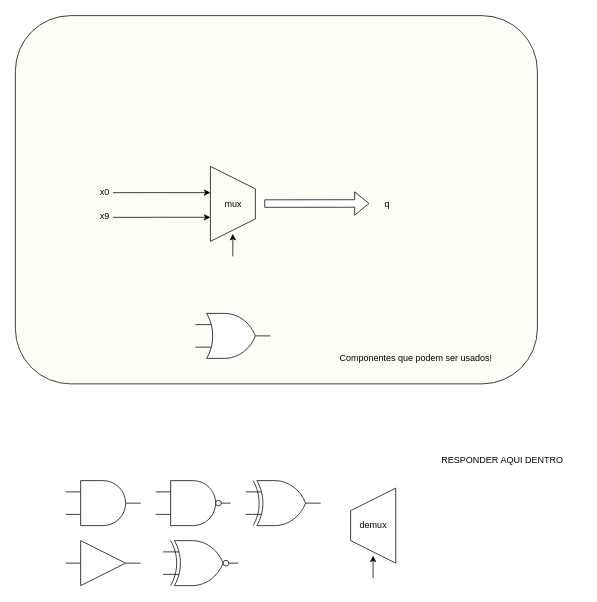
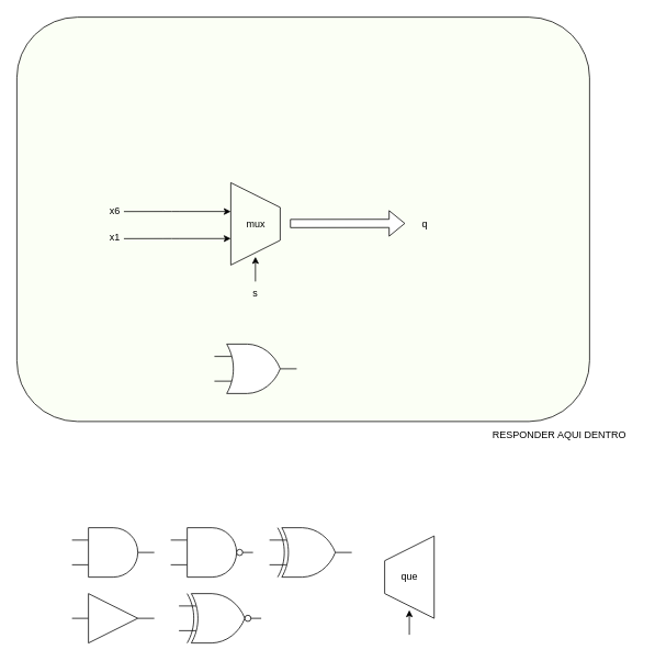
- <mxCell id="3" value="x0" style="text;html=1;strokeColor=none;fillColor=none;align=center;verticalAlign=middle;whiteSpace=wrap;rounded=0;" parent="1" vertex="1"><mxGeometry x="103" y="234" width="73" height="41" as="geometry" /></mxCell>
+ <mxCell id="3" value="x6" style="text;html=1;strokeColor=none;fillColor=none;align=center;verticalAlign=middle;whiteSpace=wrap;rounded=0;" parent="1" vertex="1"><mxGeometry x="103" y="234" width="73" height="41" as="geometry" /></mxCell>
- <mxCell id="4" value="x9" style="text;html=1;strokeColor=none;fillColor=none;align=center;verticalAlign=middle;whiteSpace=wrap;rounded=0;" parent="1" vertex="1"><mxGeometry x="106" y="268" width="67" height="39.5" as="geometry" /></mxCell>
+ <mxCell id="4" value="x1" style="text;html=1;strokeColor=none;fillColor=none;align=center;verticalAlign=middle;whiteSpace=wrap;rounded=0;" parent="1" vertex="1"><mxGeometry x="106" y="268" width="67" height="39.5" as="geometry" /></mxCell>
+ <mxCell id="5" value="s" style="text;html=1;strokeColor=none;fillColor=none;align=center;verticalAlign=middle;whiteSpace=wrap;rounded=0;" parent="1" vertex="1"><mxGeometry x="280.13" y="340" width="60" height="30" as="geometry" /></mxCell>
- <mxCell id="8" value="Componentes que podem ser usados!&amp;nbsp;" style="text;html=1;strokeColor=none;fillColor=none;align=center;verticalAlign=middle;whiteSpace=wrap;rounded=0;" parent="1" vertex="1"><mxGeometry x="396" y="462" width="320" height="30" as="geometry" /></mxCell>
- <mxCell id="7" value="RESPONDER AQUI DENTRO" style="text;html=1;align=center;verticalAlign=middle;resizable=0;points=[];autosize=1;strokeColor=none;fillColor=none;" parent="1" vertex="1"><mxGeometry x="574" y="598" width="190" height="30" as="geometry" /></mxCell>
+ <mxCell id="7" value="RESPONDER AQUI DENTRO" style="text;html=1;align=center;verticalAlign=middle;resizable=0;points=[];autosize=1;strokeColor=none;fillColor=none;" parent="1" vertex="1"><mxGeometry x="584" y="513" width="190" height="30" as="geometry" /></mxCell>
- <mxCell id="22" value="demux" style="text;html=1;align=center;verticalAlign=middle;resizable=0;points=[];autosize=1;strokeColor=none;fillColor=none;" parent="17" vertex="1"><mxGeometry x="0.07" y="35" width="60" height="30" as="geometry" /></mxCell>
+ <mxCell id="22" value="que" style="text;html=1;align=center;verticalAlign=middle;resizable=0;points=[];autosize=1;strokeColor=none;fillColor=none;" parent="17" vertex="1"><mxGeometry x="0.07" y="35" width="60" height="30" as="geometry" /></mxCell>
